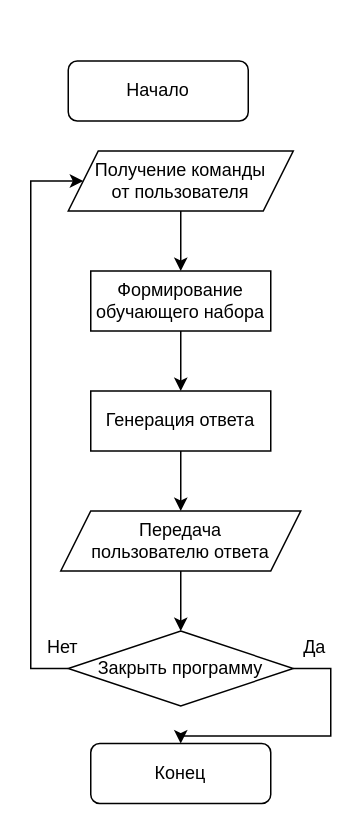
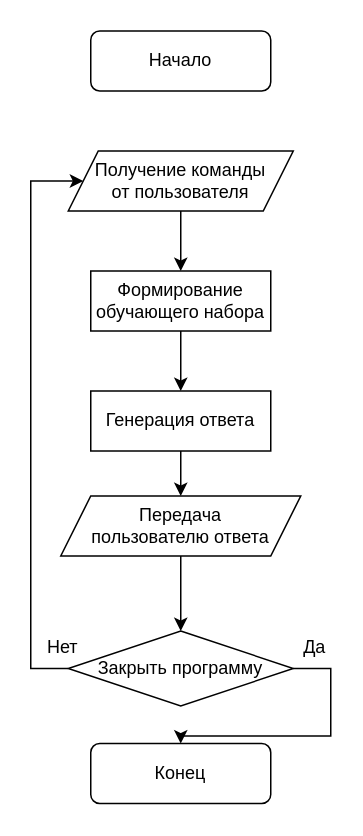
- <mxCell id="2" value="Начало" style="rounded=1;whiteSpace=wrap;html=1;fontSize=12;glass=0;strokeWidth=1;shadow=0;" parent="1" vertex="1"><mxGeometry x="45" y="40" width="120" height="40" as="geometry" /></mxCell>
+ <mxCell id="2" value="Начало" style="rounded=1;whiteSpace=wrap;html=1;fontSize=12;glass=0;strokeWidth=1;shadow=0;" parent="1" vertex="1"><mxGeometry x="60" y="20" width="120" height="40" as="geometry" /></mxCell>
- <mxCell id="10" value="Передача &lt;br&gt;пользователю ответа" style="shape=parallelogram;perimeter=parallelogramPerimeter;whiteSpace=wrap;html=1;fixedSize=1;fontFamily=Helvetica;fontSize=12;" parent="1" vertex="1"><mxGeometry x="40" y="340" width="160" height="40" as="geometry" /></mxCell>
+ <mxCell id="10" value="Передача &lt;br&gt;пользователю ответа" style="shape=parallelogram;perimeter=parallelogramPerimeter;whiteSpace=wrap;html=1;fixedSize=1;fontFamily=Helvetica;fontSize=12;" parent="1" vertex="1"><mxGeometry x="40" y="330" width="160" height="40" as="geometry" /></mxCell>
